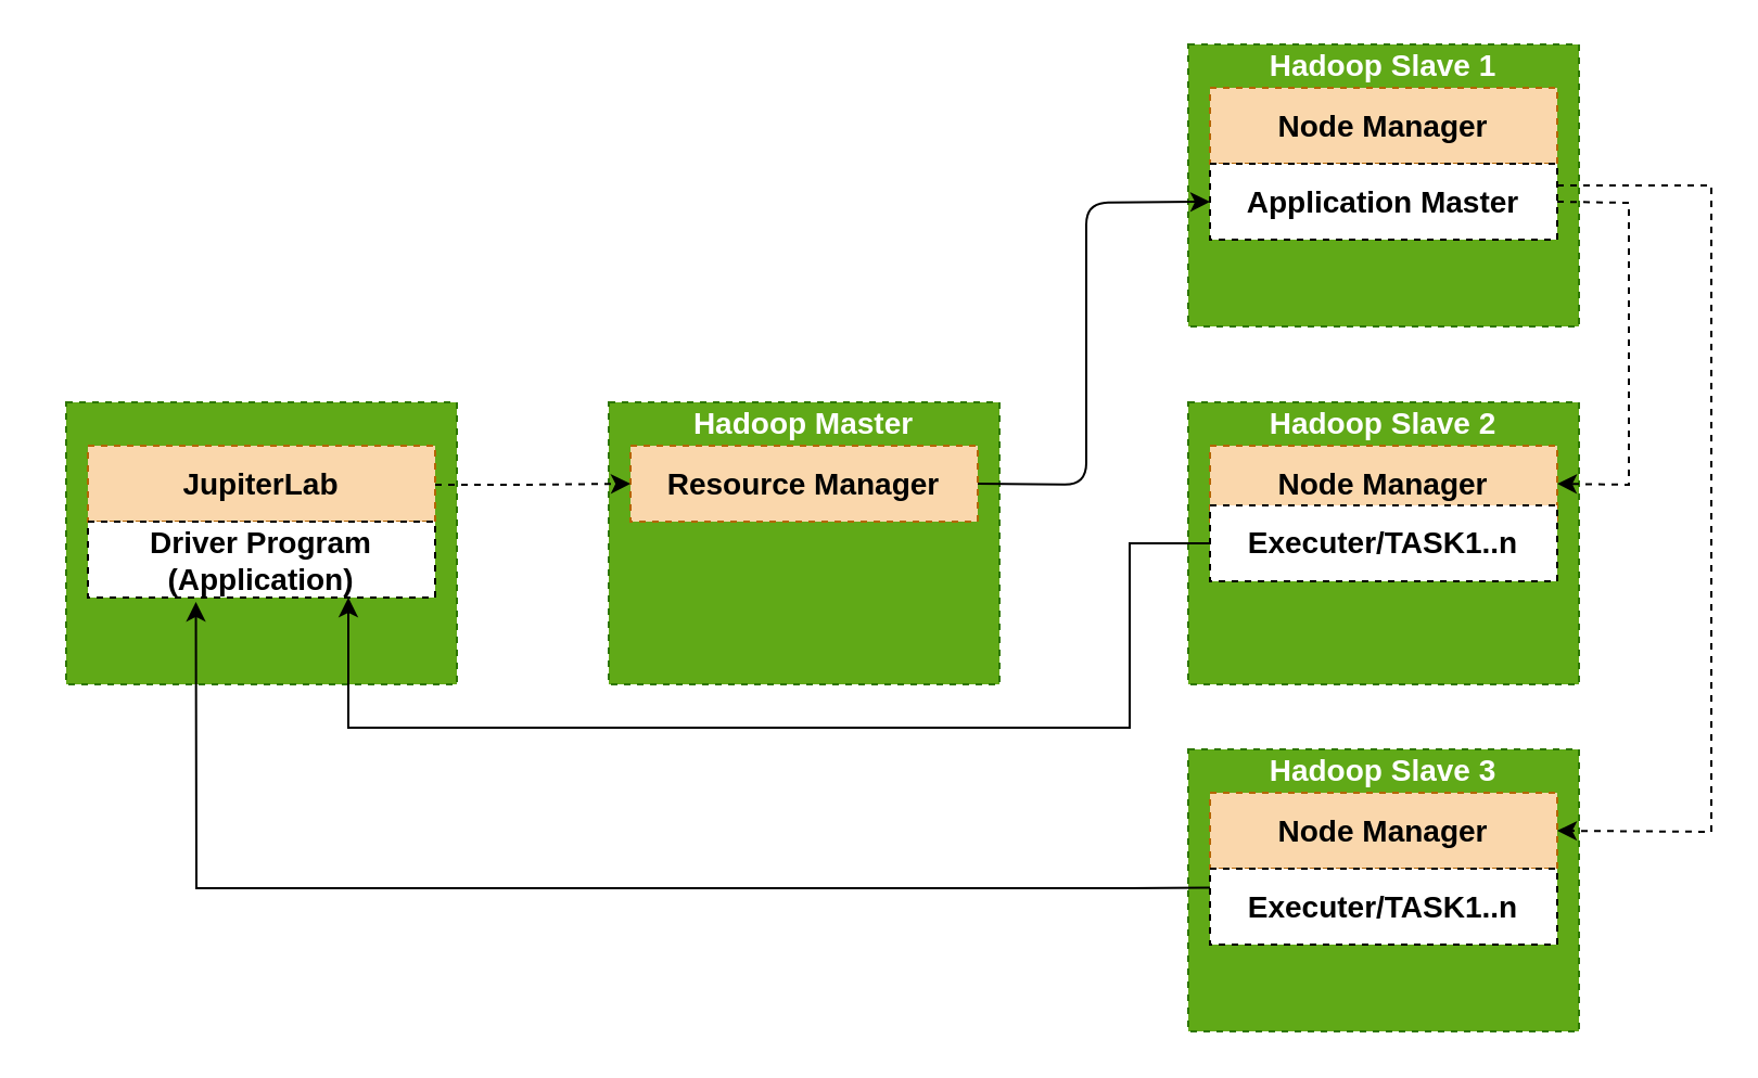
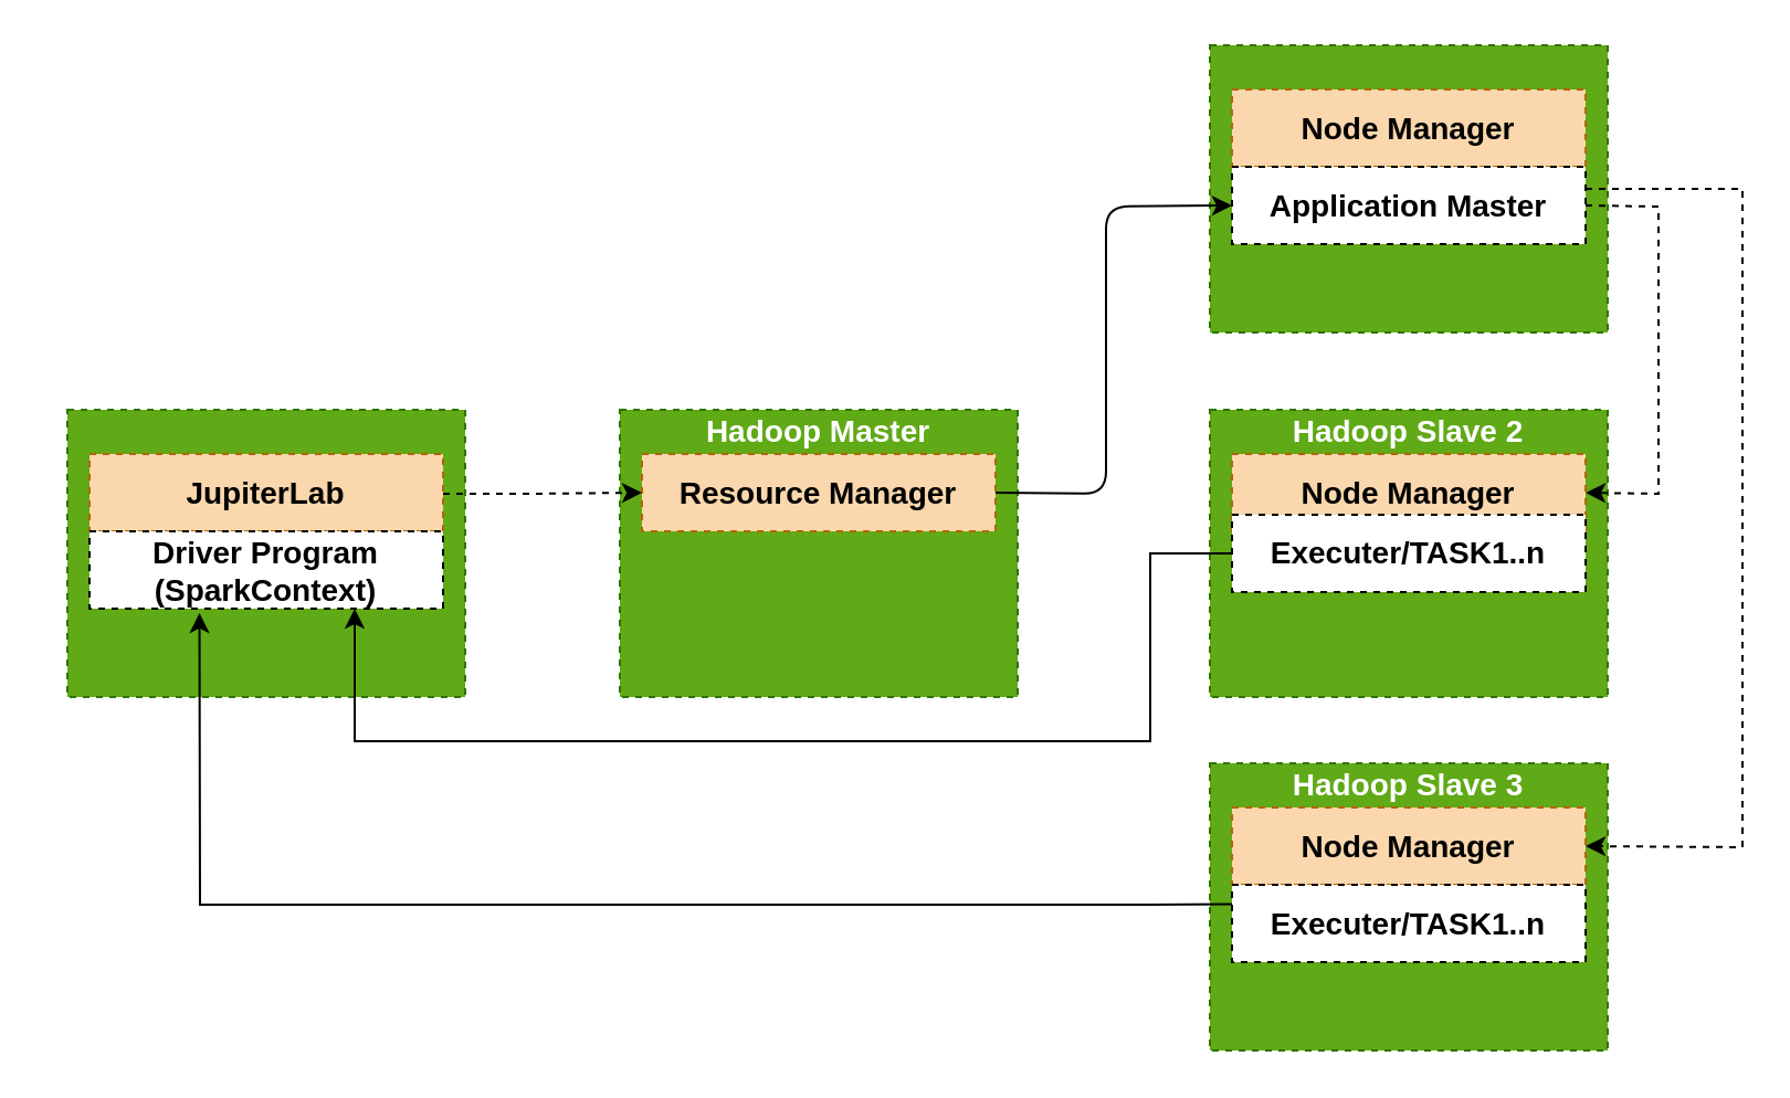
- <mxCell id="13" value="&lt;font style=&quot;font-size: 14px&quot;&gt;Hadoop Slave 1&lt;/font&gt;" style="text;html=1;strokeColor=none;fillColor=none;align=center;verticalAlign=middle;whiteSpace=wrap;rounded=0;fontColor=#FFFFFF;fontStyle=1;" vertex="1" parent="11"><mxGeometry x="20" width="140" height="20" as="geometry" /></mxCell>
- <mxCell id="10" value="&lt;font color=&quot;#000000&quot; style=&quot;font-size: 14px&quot;&gt;&lt;b&gt;Driver Program (Application)&lt;/b&gt;&lt;/font&gt;" style="rounded=0;whiteSpace=wrap;html=1;dashed=1;fontColor=#FFFFFF;" vertex="1" parent="6"><mxGeometry x="20" y="55" width="160" height="35" as="geometry" /></mxCell>
+ <mxCell id="10" value="&lt;font color=&quot;#000000&quot; style=&quot;font-size: 14px&quot;&gt;&lt;b&gt;Driver Program (SparkContext)&lt;/b&gt;&lt;/font&gt;" style="rounded=0;whiteSpace=wrap;html=1;dashed=1;fontColor=#FFFFFF;" vertex="1" parent="6"><mxGeometry x="20" y="55" width="160" height="35" as="geometry" /></mxCell>
